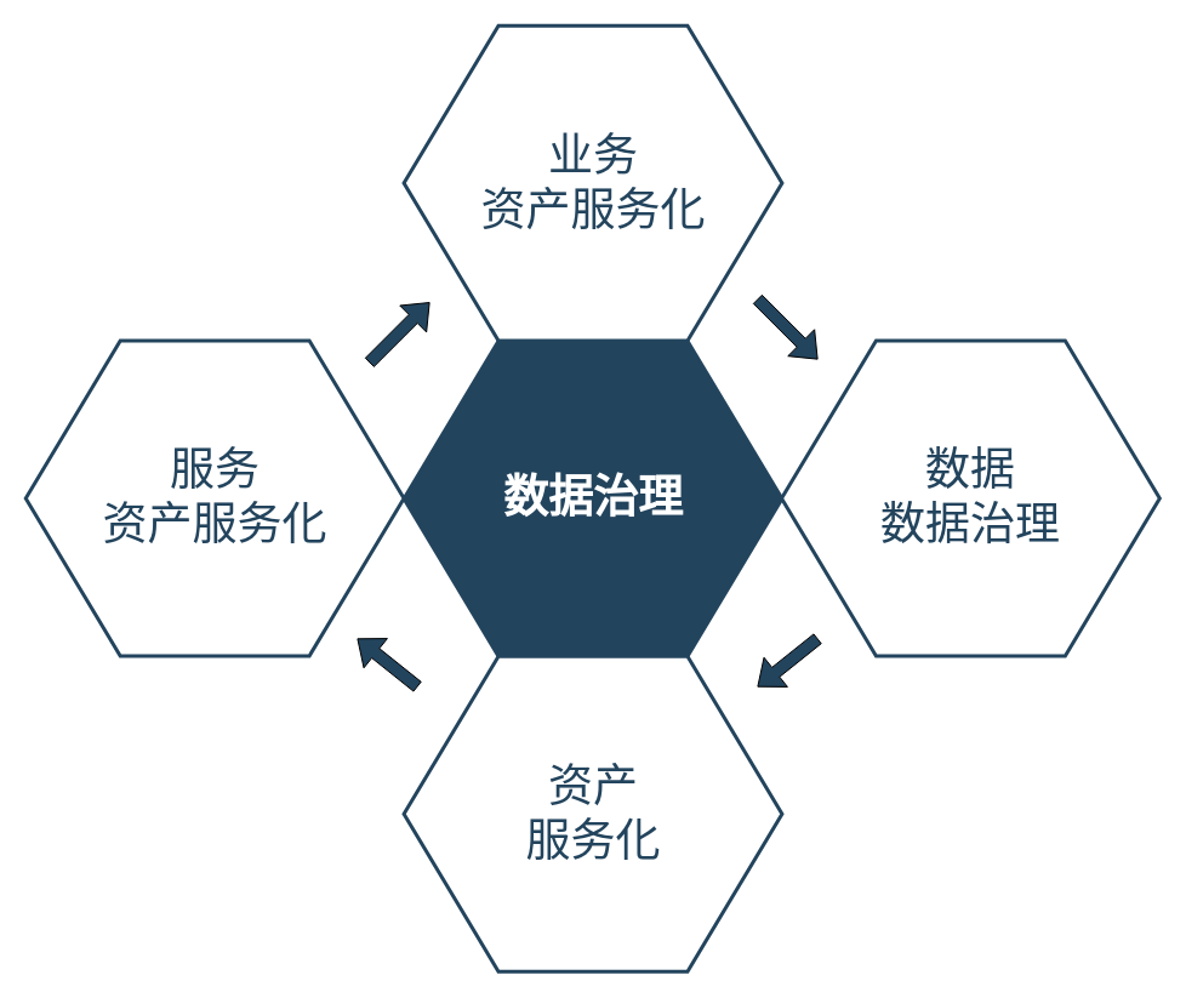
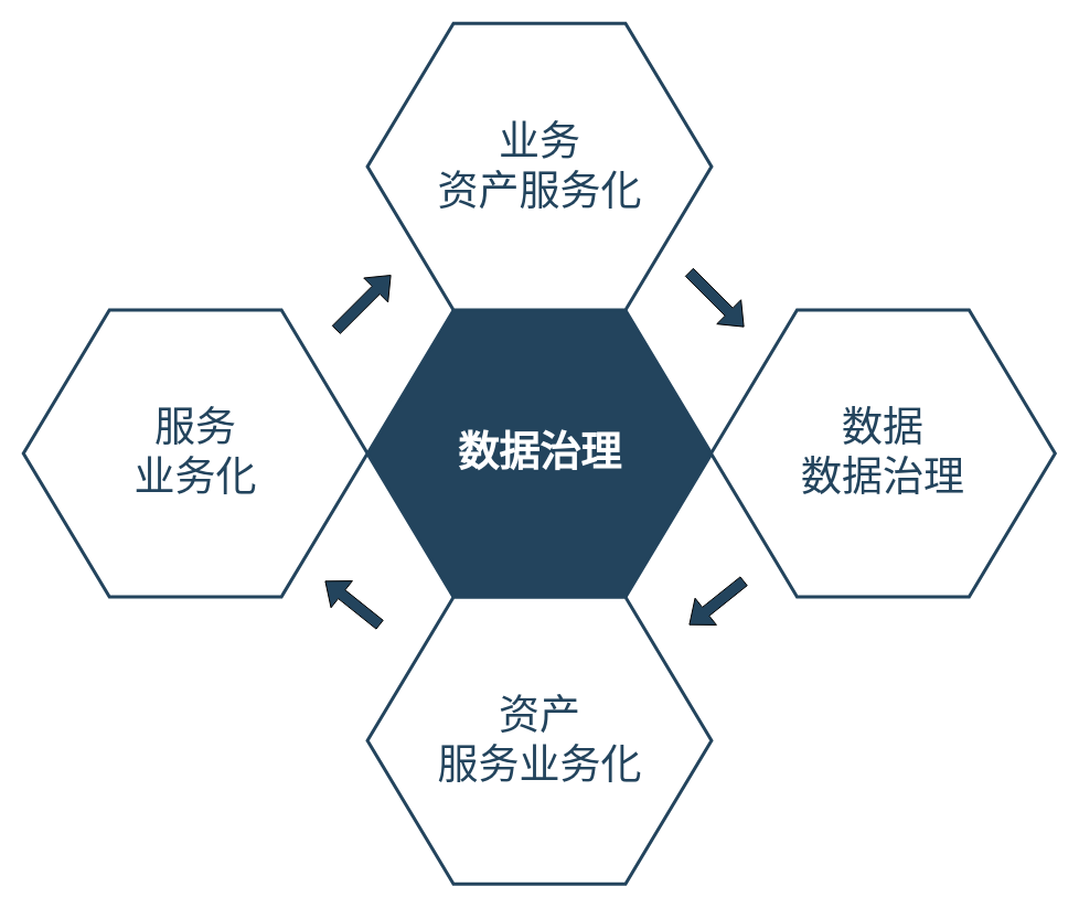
- <mxCell id="7" value="&lt;font style=&quot;font-size: 37px;&quot;&gt;服务&lt;br style=&quot;font-size: 37px;&quot;&gt;资产服务化&lt;br style=&quot;font-size: 37px;&quot;&gt;&lt;/font&gt;" style="shape=hexagon;perimeter=hexagonPerimeter2;whiteSpace=wrap;html=1;shadow=0;labelBackgroundColor=none;strokeColor=#23445D;fillColor=#ffffff;gradientColor=none;fontFamily=Helvetica;fontSize=37;fontColor=#23445D;align=center;strokeWidth=3;" parent="1" vertex="1"><mxGeometry x="20.74" y="280.54" width="311.842" height="259.868" as="geometry" /></mxCell>
+ <mxCell id="7" value="&lt;font style=&quot;font-size: 37px;&quot;&gt;服务&lt;br style=&quot;font-size: 37px;&quot;&gt;业务化&lt;br style=&quot;font-size: 37px;&quot;&gt;&lt;/font&gt;" style="shape=hexagon;perimeter=hexagonPerimeter2;whiteSpace=wrap;html=1;shadow=0;labelBackgroundColor=none;strokeColor=#23445D;fillColor=#ffffff;gradientColor=none;fontFamily=Helvetica;fontSize=37;fontColor=#23445D;align=center;strokeWidth=3;" parent="1" vertex="1"><mxGeometry x="20.74" y="280.54" width="311.842" height="259.868" as="geometry" /></mxCell>
- <mxCell id="6" value="&lt;font style=&quot;font-size: 37px;&quot;&gt;资产&lt;br style=&quot;font-size: 37px;&quot;&gt;服务化&lt;/font&gt;" style="shape=hexagon;perimeter=hexagonPerimeter2;whiteSpace=wrap;html=1;shadow=0;labelBackgroundColor=none;strokeColor=#23445D;fillColor=#FFFFFF;gradientColor=none;fontFamily=Helvetica;fontSize=37;fontColor=#23445d;align=center;strokeWidth=3;" parent="1" vertex="1"><mxGeometry x="332.579" y="540.798" width="311.842" height="259.868" as="geometry" /></mxCell>
+ <mxCell id="6" value="&lt;font style=&quot;font-size: 37px;&quot;&gt;资产&lt;br style=&quot;font-size: 37px;&quot;&gt;服务业务化&lt;/font&gt;" style="shape=hexagon;perimeter=hexagonPerimeter2;whiteSpace=wrap;html=1;shadow=0;labelBackgroundColor=none;strokeColor=#23445D;fillColor=#FFFFFF;gradientColor=none;fontFamily=Helvetica;fontSize=37;fontColor=#23445d;align=center;strokeWidth=3;" parent="1" vertex="1"><mxGeometry x="332.579" y="540.798" width="311.842" height="259.868" as="geometry" /></mxCell>
